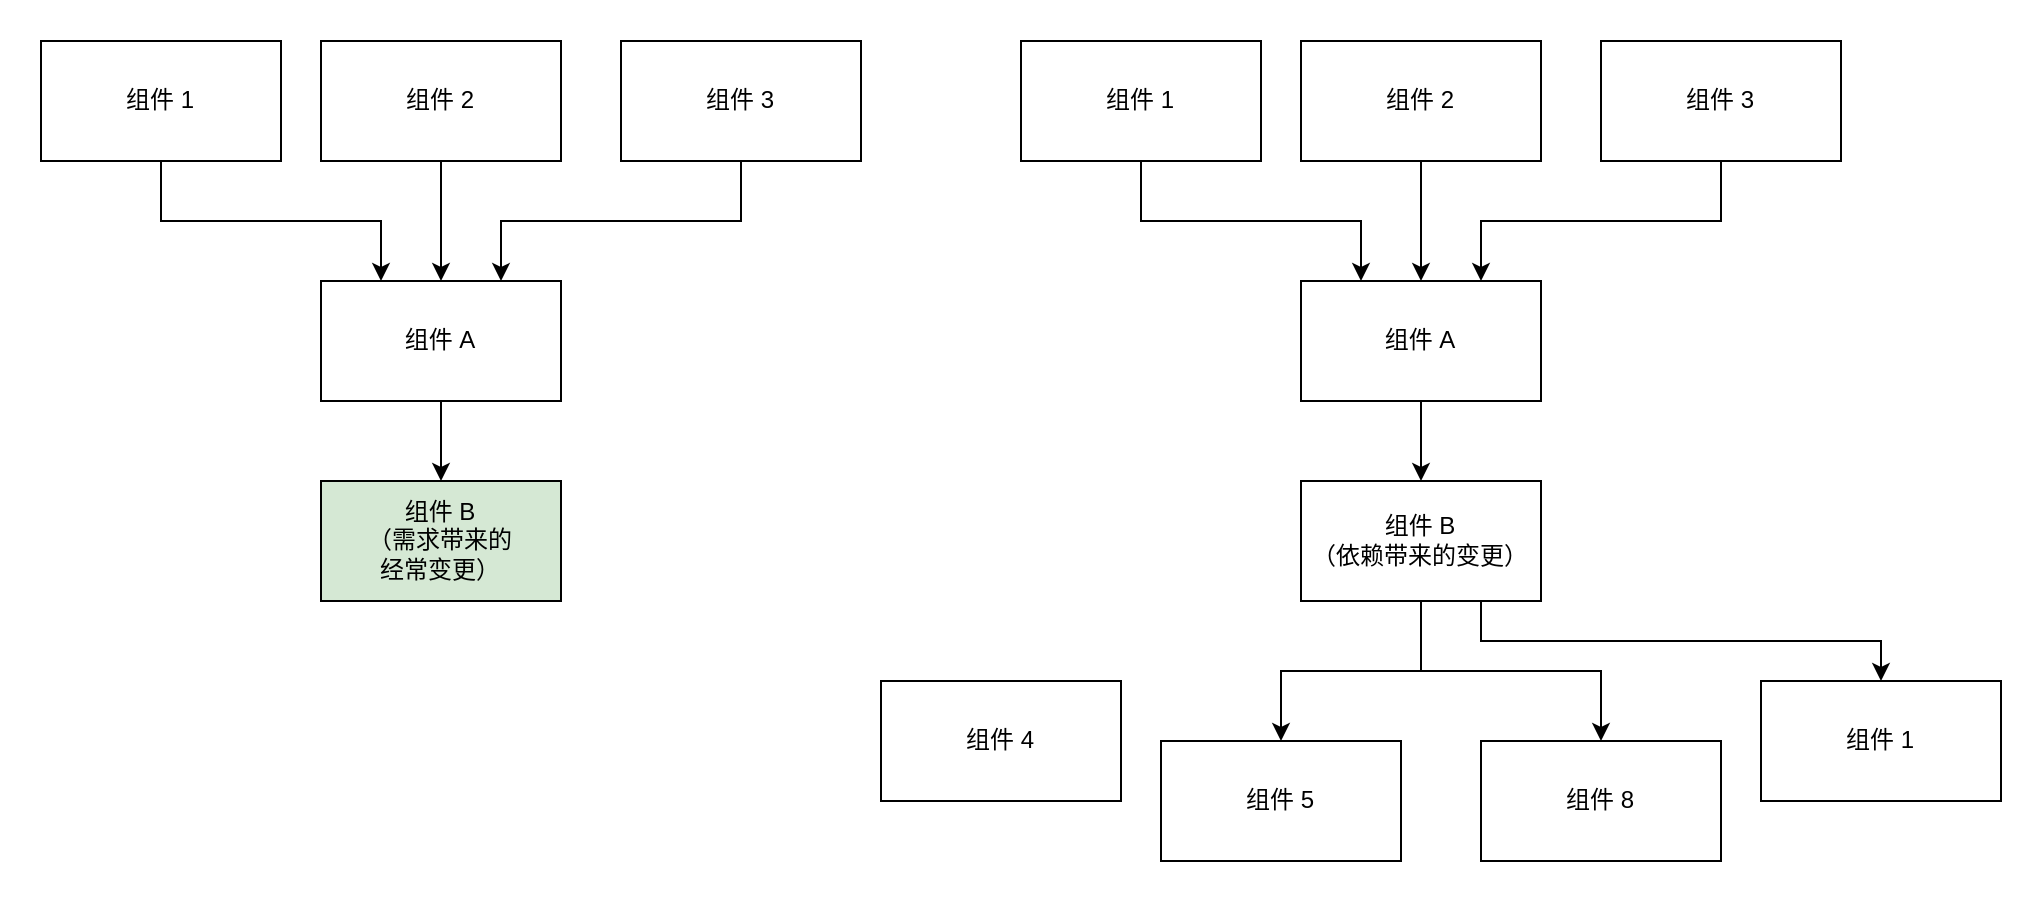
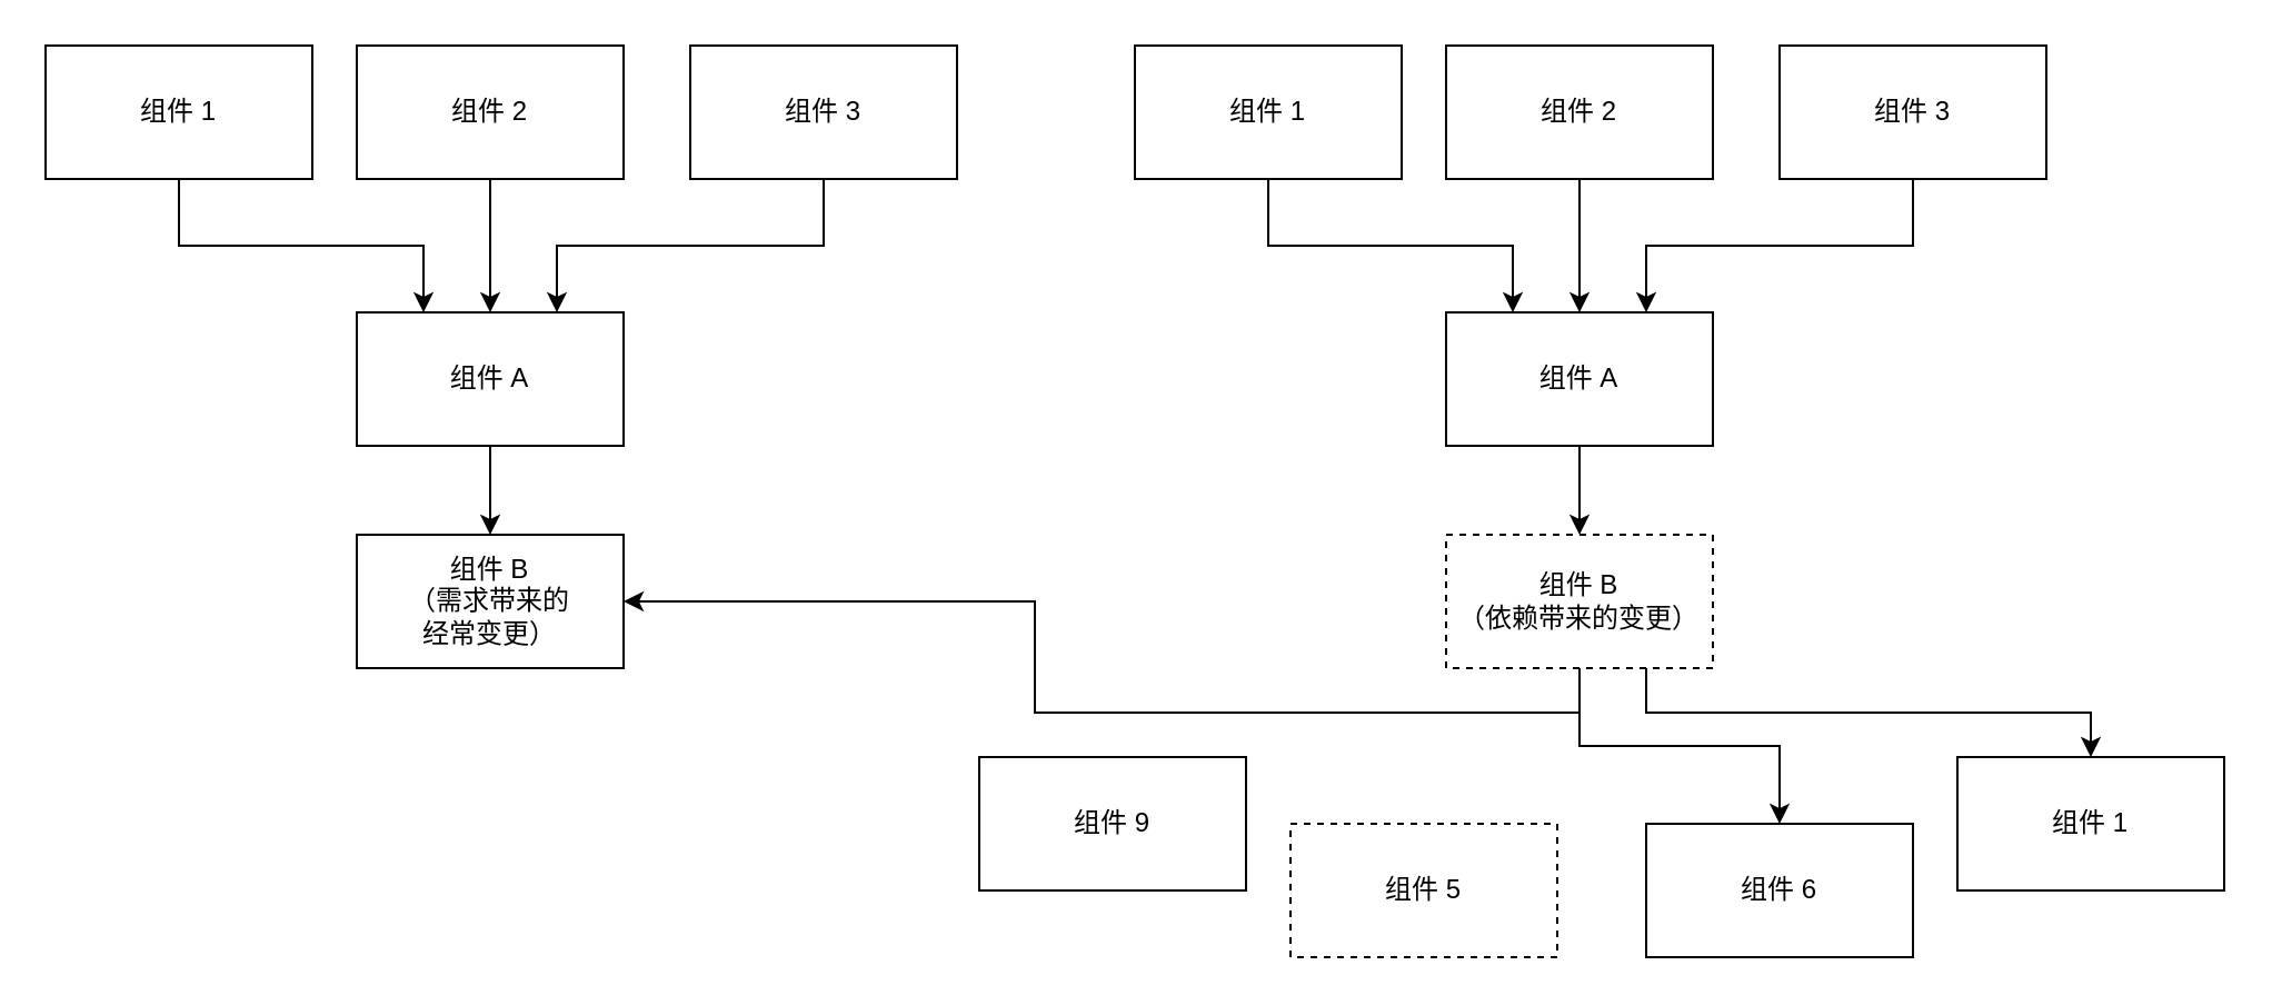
- <mxCell id="2" value="组件 B&lt;br&gt;（需求带来的&lt;br&gt;经常变更）" style="rounded=0;whiteSpace=wrap;html=1;fillColor=#d5e8d4;" vertex="1" parent="1"><mxGeometry x="160" y="240" width="120" height="60" as="geometry" /></mxCell>
+ <mxCell id="2" value="组件 B&lt;br&gt;（需求带来的&lt;br&gt;经常变更）" style="rounded=0;whiteSpace=wrap;html=1;" vertex="1" parent="1"><mxGeometry x="160" y="240" width="120" height="60" as="geometry" /></mxCell>
- <mxCell id="14" value="组件 B&lt;br&gt;（依赖带来的变更）" style="rounded=0;whiteSpace=wrap;html=1;" vertex="1" parent="1"><mxGeometry x="650" y="240" width="120" height="60" as="geometry" /></mxCell>
+ <mxCell id="14" value="组件 B&lt;br&gt;（依赖带来的变更）" style="rounded=0;whiteSpace=wrap;html=1;dashed=1;" vertex="1" parent="1"><mxGeometry x="650" y="240" width="120" height="60" as="geometry" /></mxCell>
- <mxCell id="11" style="edgeStyle=orthogonalEdgeStyle;rounded=0;orthogonalLoop=1;jettySize=auto;html=1;exitX=0.5;exitY=1;exitDx=0;exitDy=0;" edge="1" parent="1" source="14" target="24"><mxGeometry relative="1" as="geometry" /></mxCell>
+ <mxCell id="11" style="edgeStyle=orthogonalEdgeStyle;rounded=0;orthogonalLoop=1;jettySize=auto;html=1;exitX=0.5;exitY=1;exitDx=0;exitDy=0;" edge="1" parent="1" source="14" target="2"><mxGeometry relative="1" as="geometry" /></mxCell>
- <mxCell id="23" value="组件 4" style="rounded=0;whiteSpace=wrap;html=1;" vertex="1" parent="1"><mxGeometry x="440" y="340" width="120" height="60" as="geometry" /></mxCell>
+ <mxCell id="23" value="组件 9" style="rounded=0;whiteSpace=wrap;html=1;" vertex="1" parent="1"><mxGeometry x="440" y="340" width="120" height="60" as="geometry" /></mxCell>
- <mxCell id="24" value="组件 5" style="rounded=0;whiteSpace=wrap;html=1;" vertex="1" parent="1"><mxGeometry x="580" y="370" width="120" height="60" as="geometry" /></mxCell>
+ <mxCell id="24" value="组件 5" style="rounded=0;whiteSpace=wrap;html=1;dashed=1;" vertex="1" parent="1"><mxGeometry x="580" y="370" width="120" height="60" as="geometry" /></mxCell>
- <mxCell id="25" value="组件 8" style="rounded=0;whiteSpace=wrap;html=1;" vertex="1" parent="1"><mxGeometry x="740" y="370" width="120" height="60" as="geometry" /></mxCell>
+ <mxCell id="25" value="组件 6" style="rounded=0;whiteSpace=wrap;html=1;" vertex="1" parent="1"><mxGeometry x="740" y="370" width="120" height="60" as="geometry" /></mxCell>
